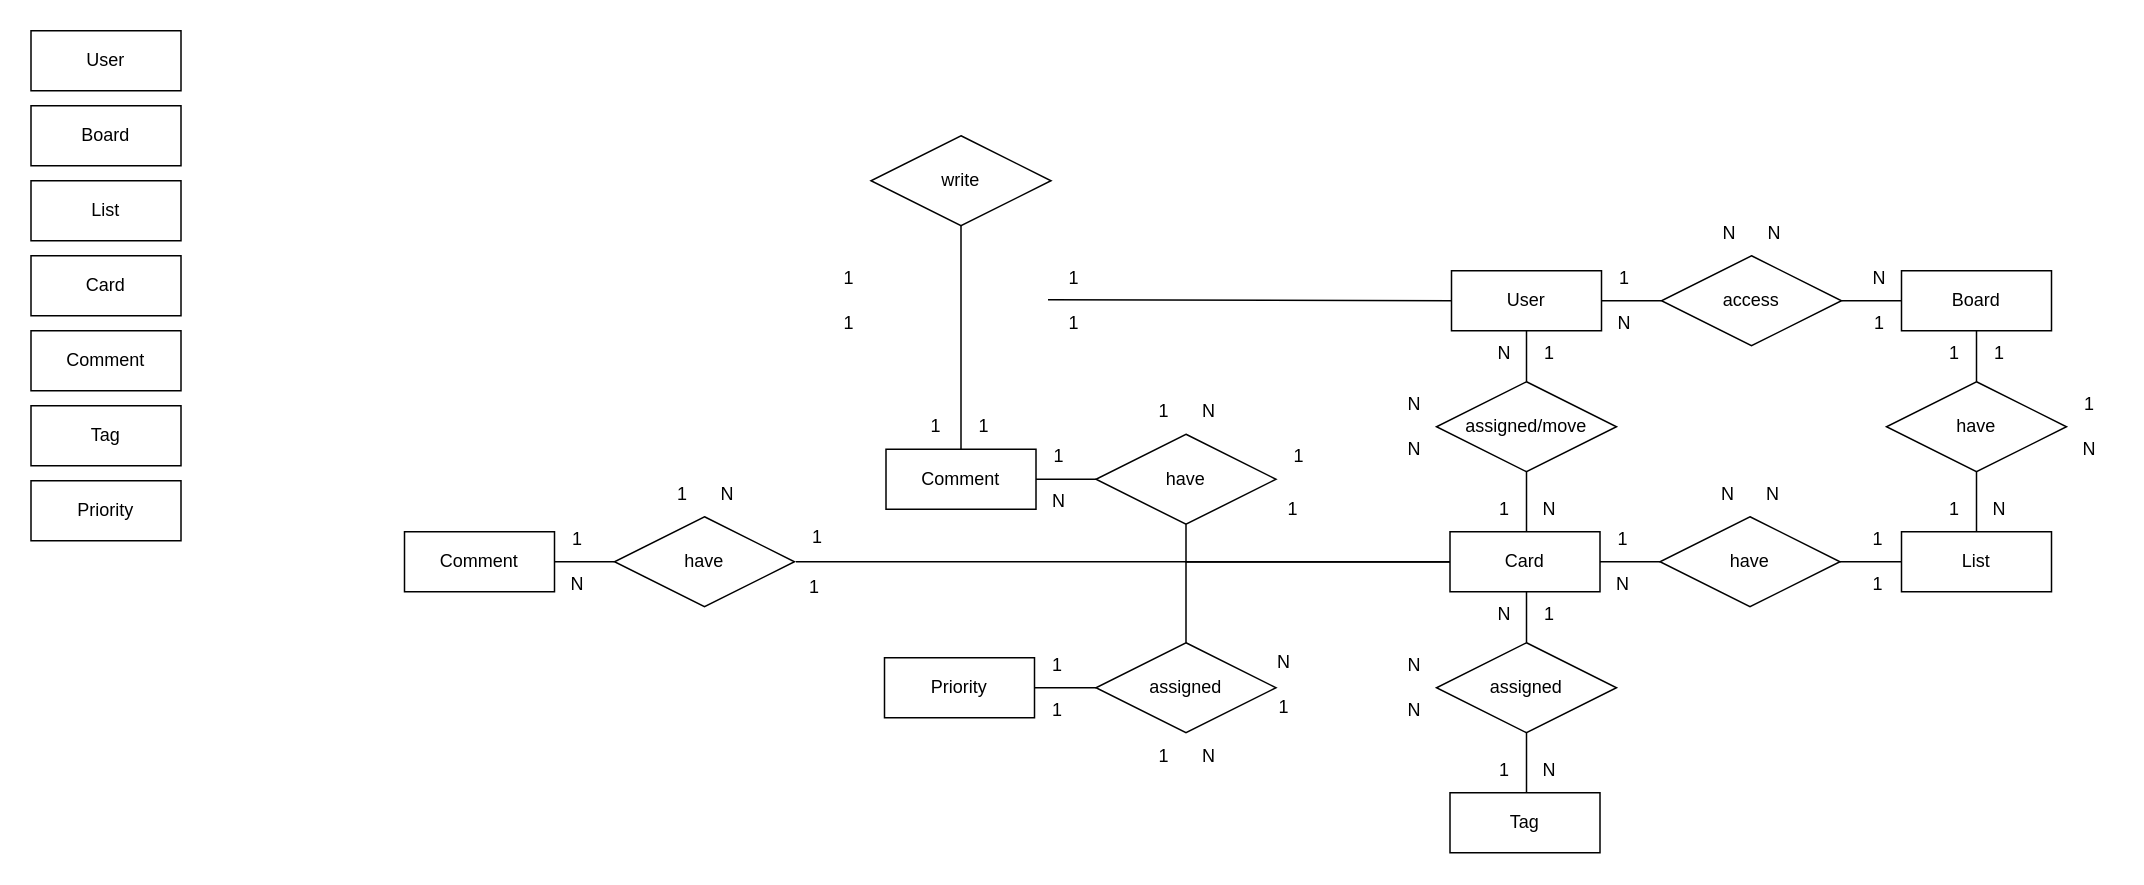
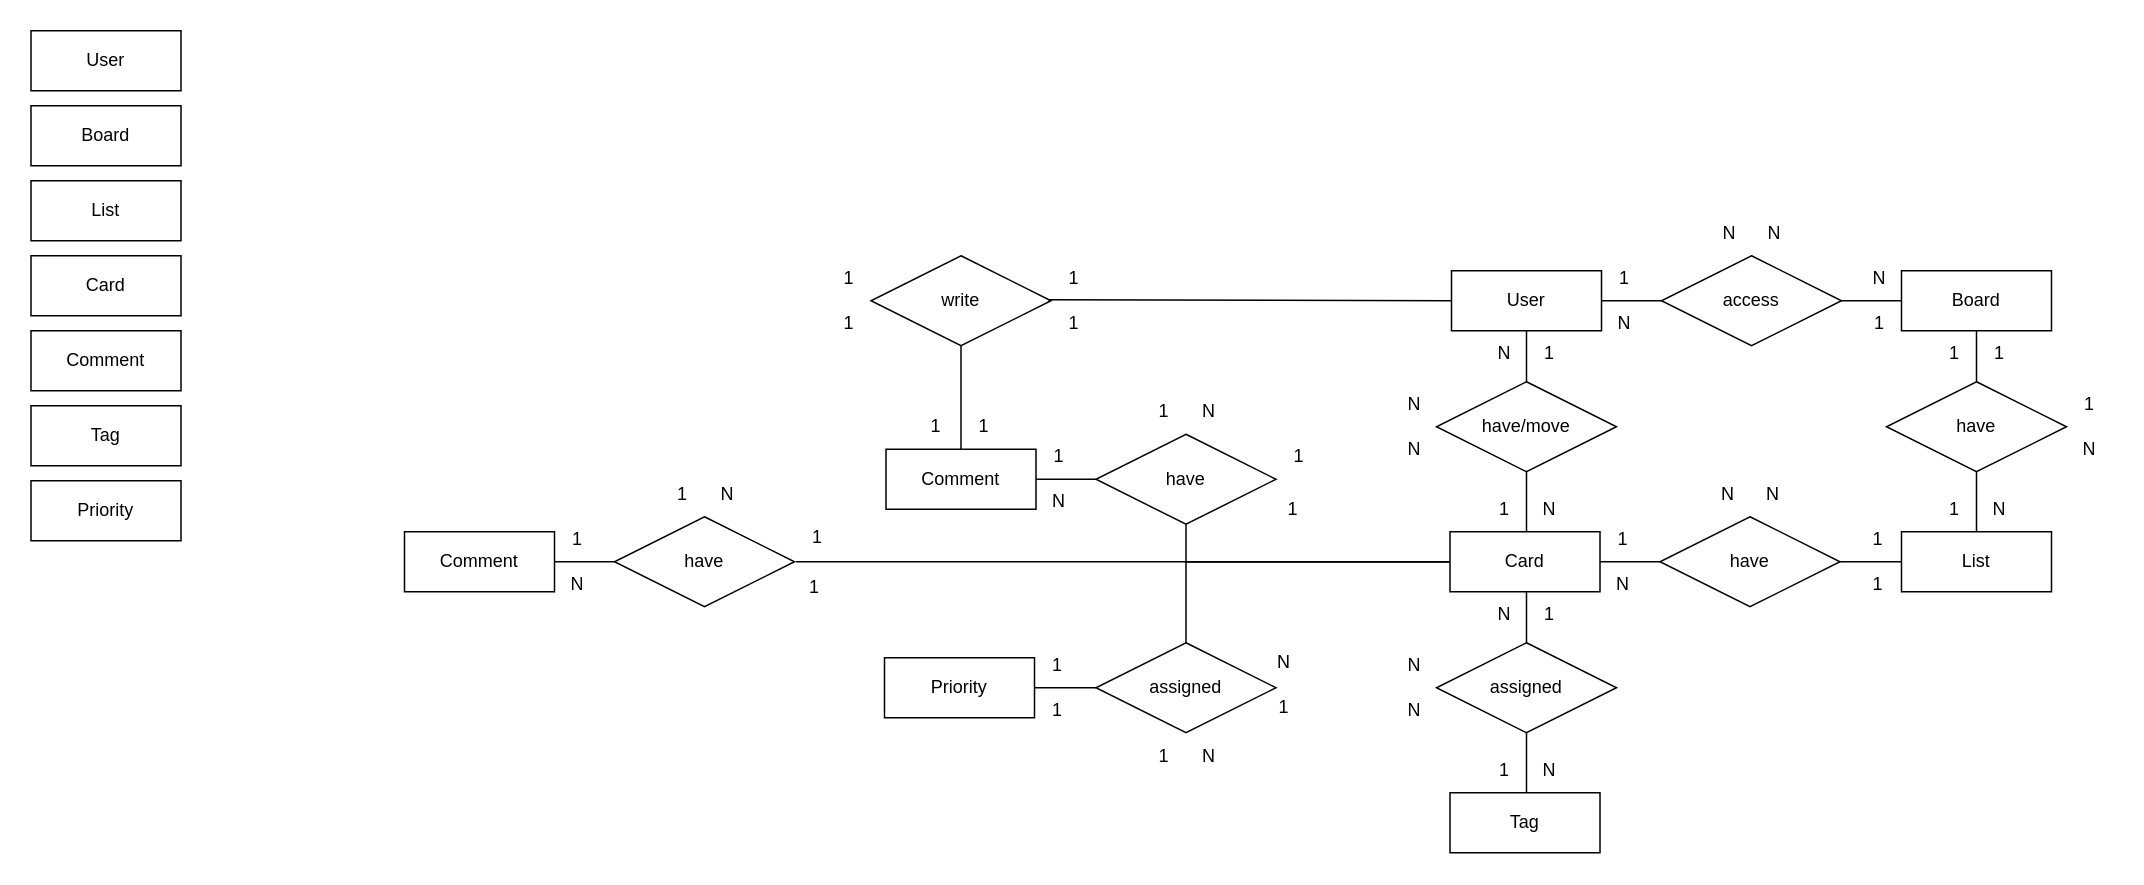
- <mxCell id="80" value="write" style="shape=rhombus;perimeter=rhombusPerimeter;whiteSpace=wrap;html=1;align=center;" vertex="1" parent="1"><mxGeometry x="580" y="90" width="120" height="60" as="geometry" /></mxCell>
+ <mxCell id="80" value="write" style="shape=rhombus;perimeter=rhombusPerimeter;whiteSpace=wrap;html=1;align=center;" vertex="1" parent="1"><mxGeometry x="580" y="170" width="120" height="60" as="geometry" /></mxCell>
- <mxCell id="41" value="assigned/move" style="shape=rhombus;perimeter=rhombusPerimeter;whiteSpace=wrap;html=1;align=center;" vertex="1" parent="1"><mxGeometry x="957" y="254" width="120" height="60" as="geometry" /></mxCell>
+ <mxCell id="41" value="have/move" style="shape=rhombus;perimeter=rhombusPerimeter;whiteSpace=wrap;html=1;align=center;" vertex="1" parent="1"><mxGeometry x="957" y="254" width="120" height="60" as="geometry" /></mxCell>
